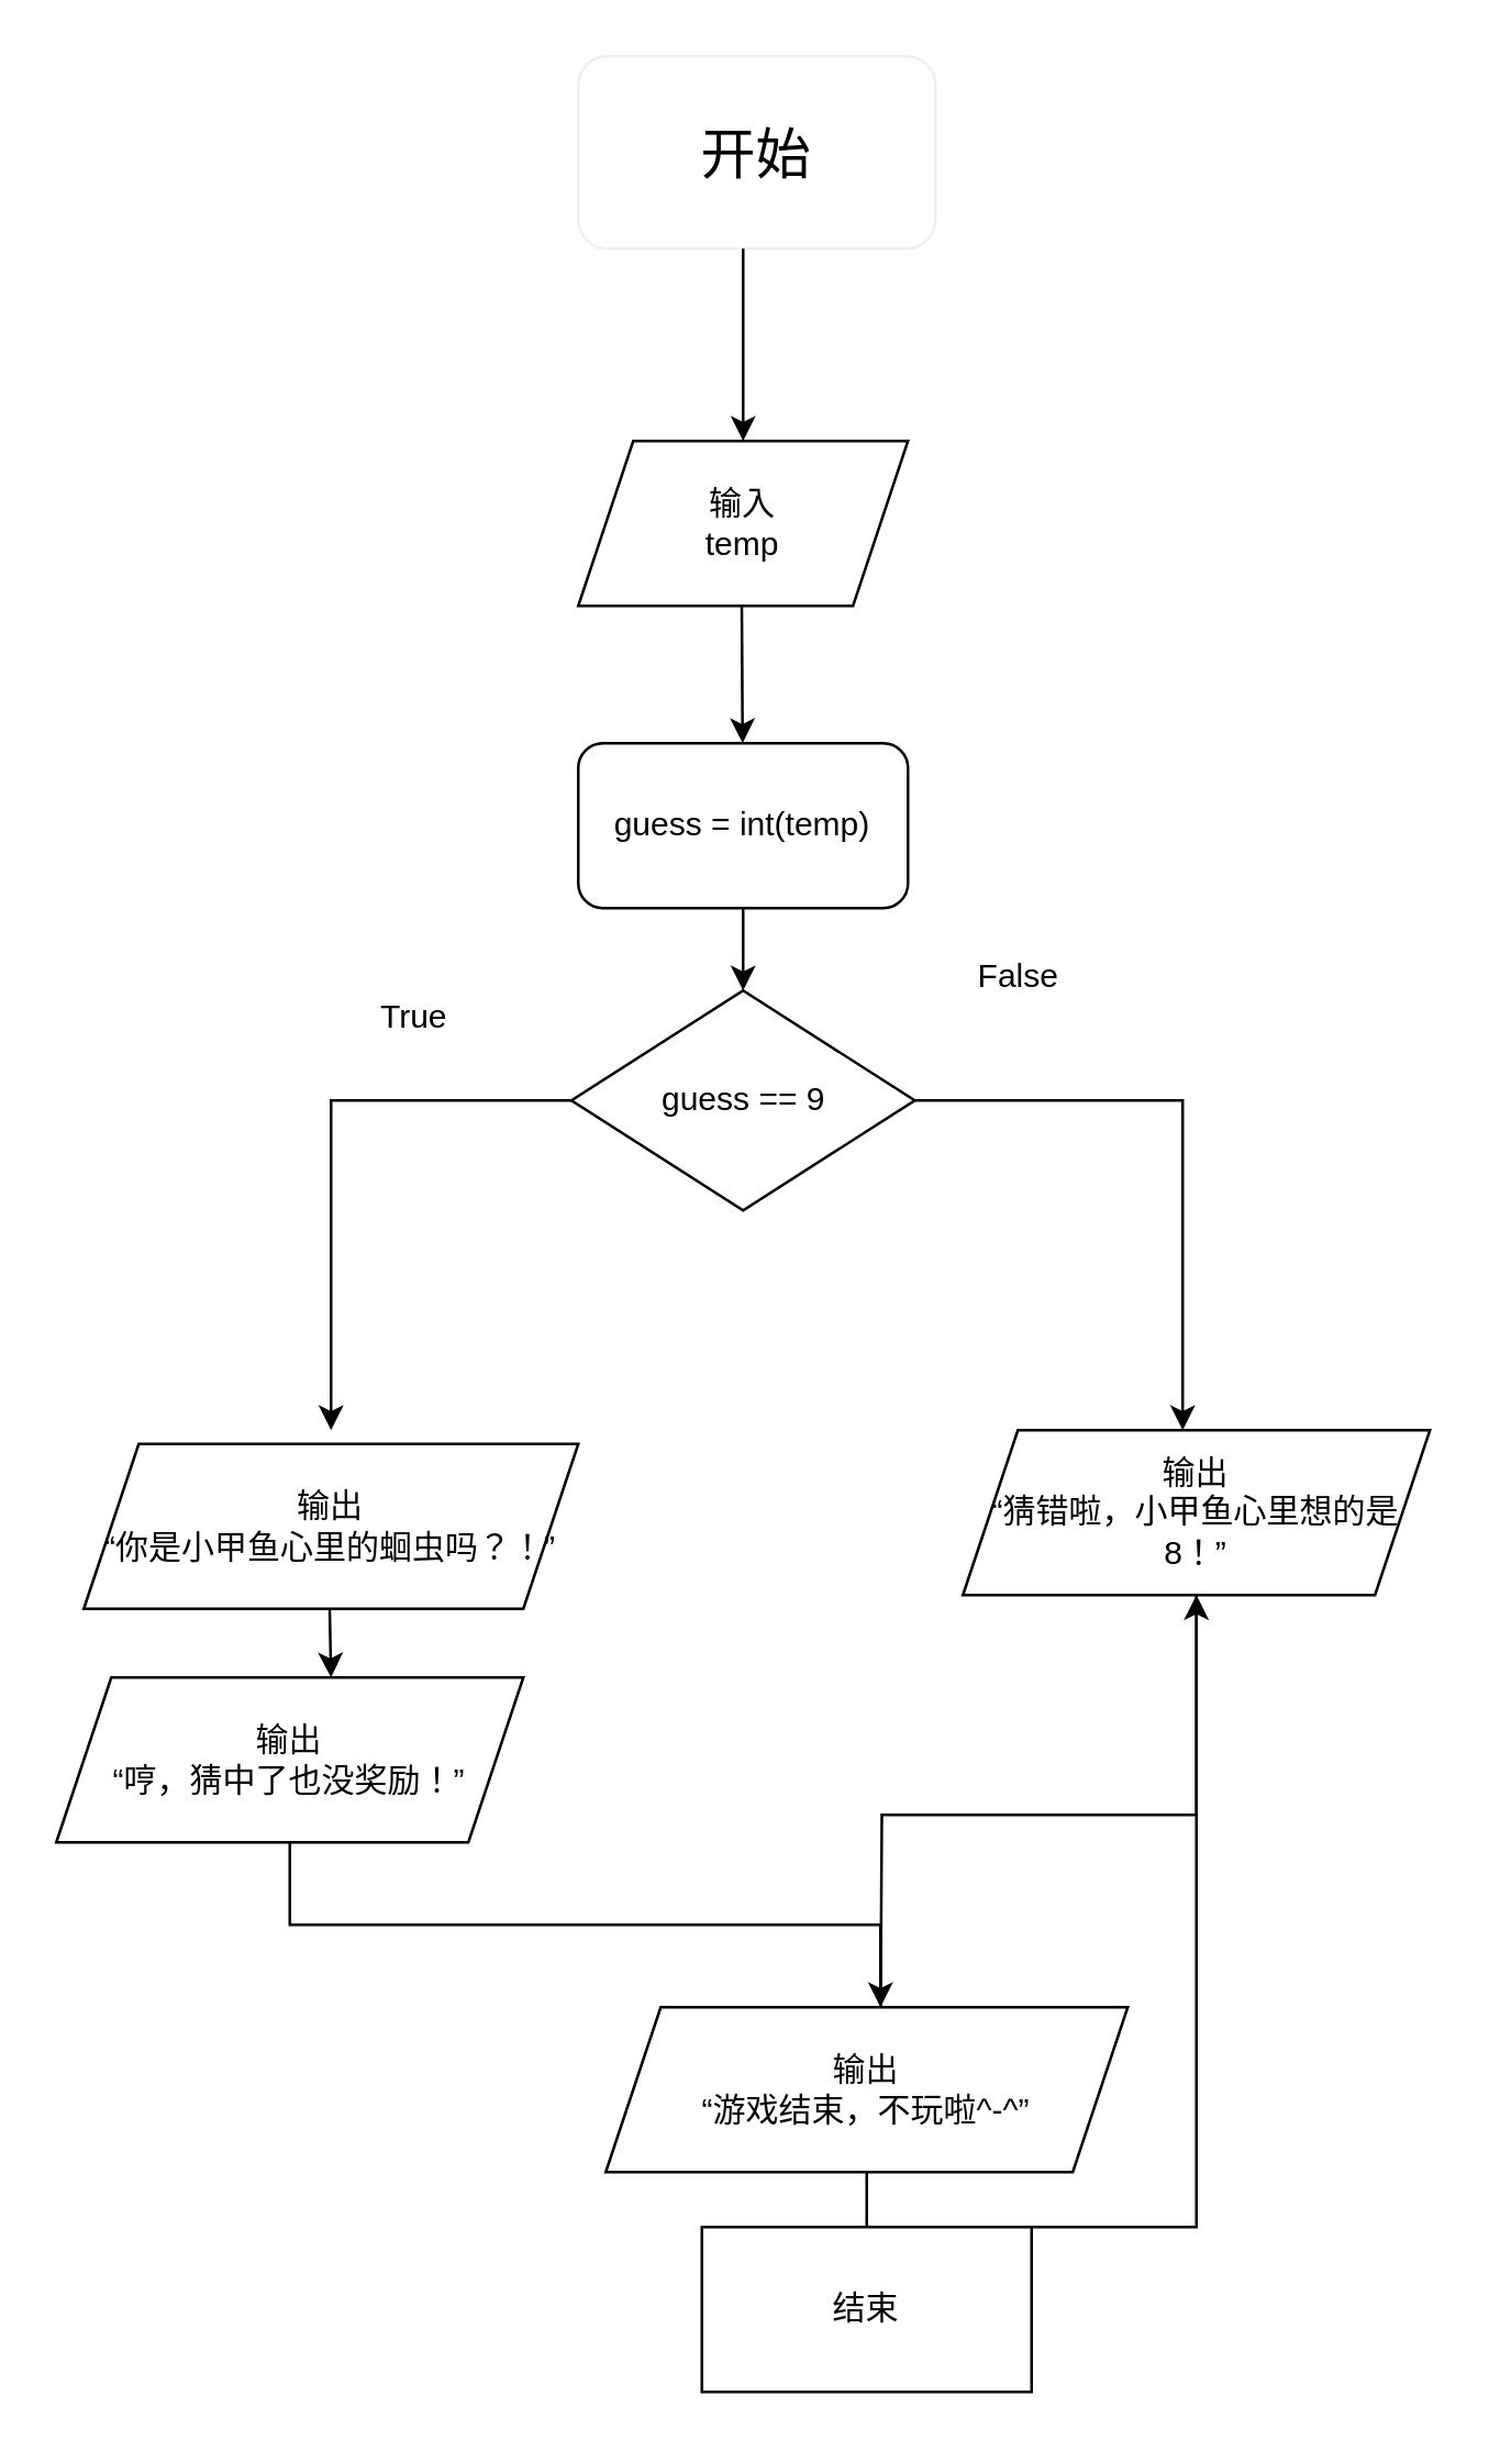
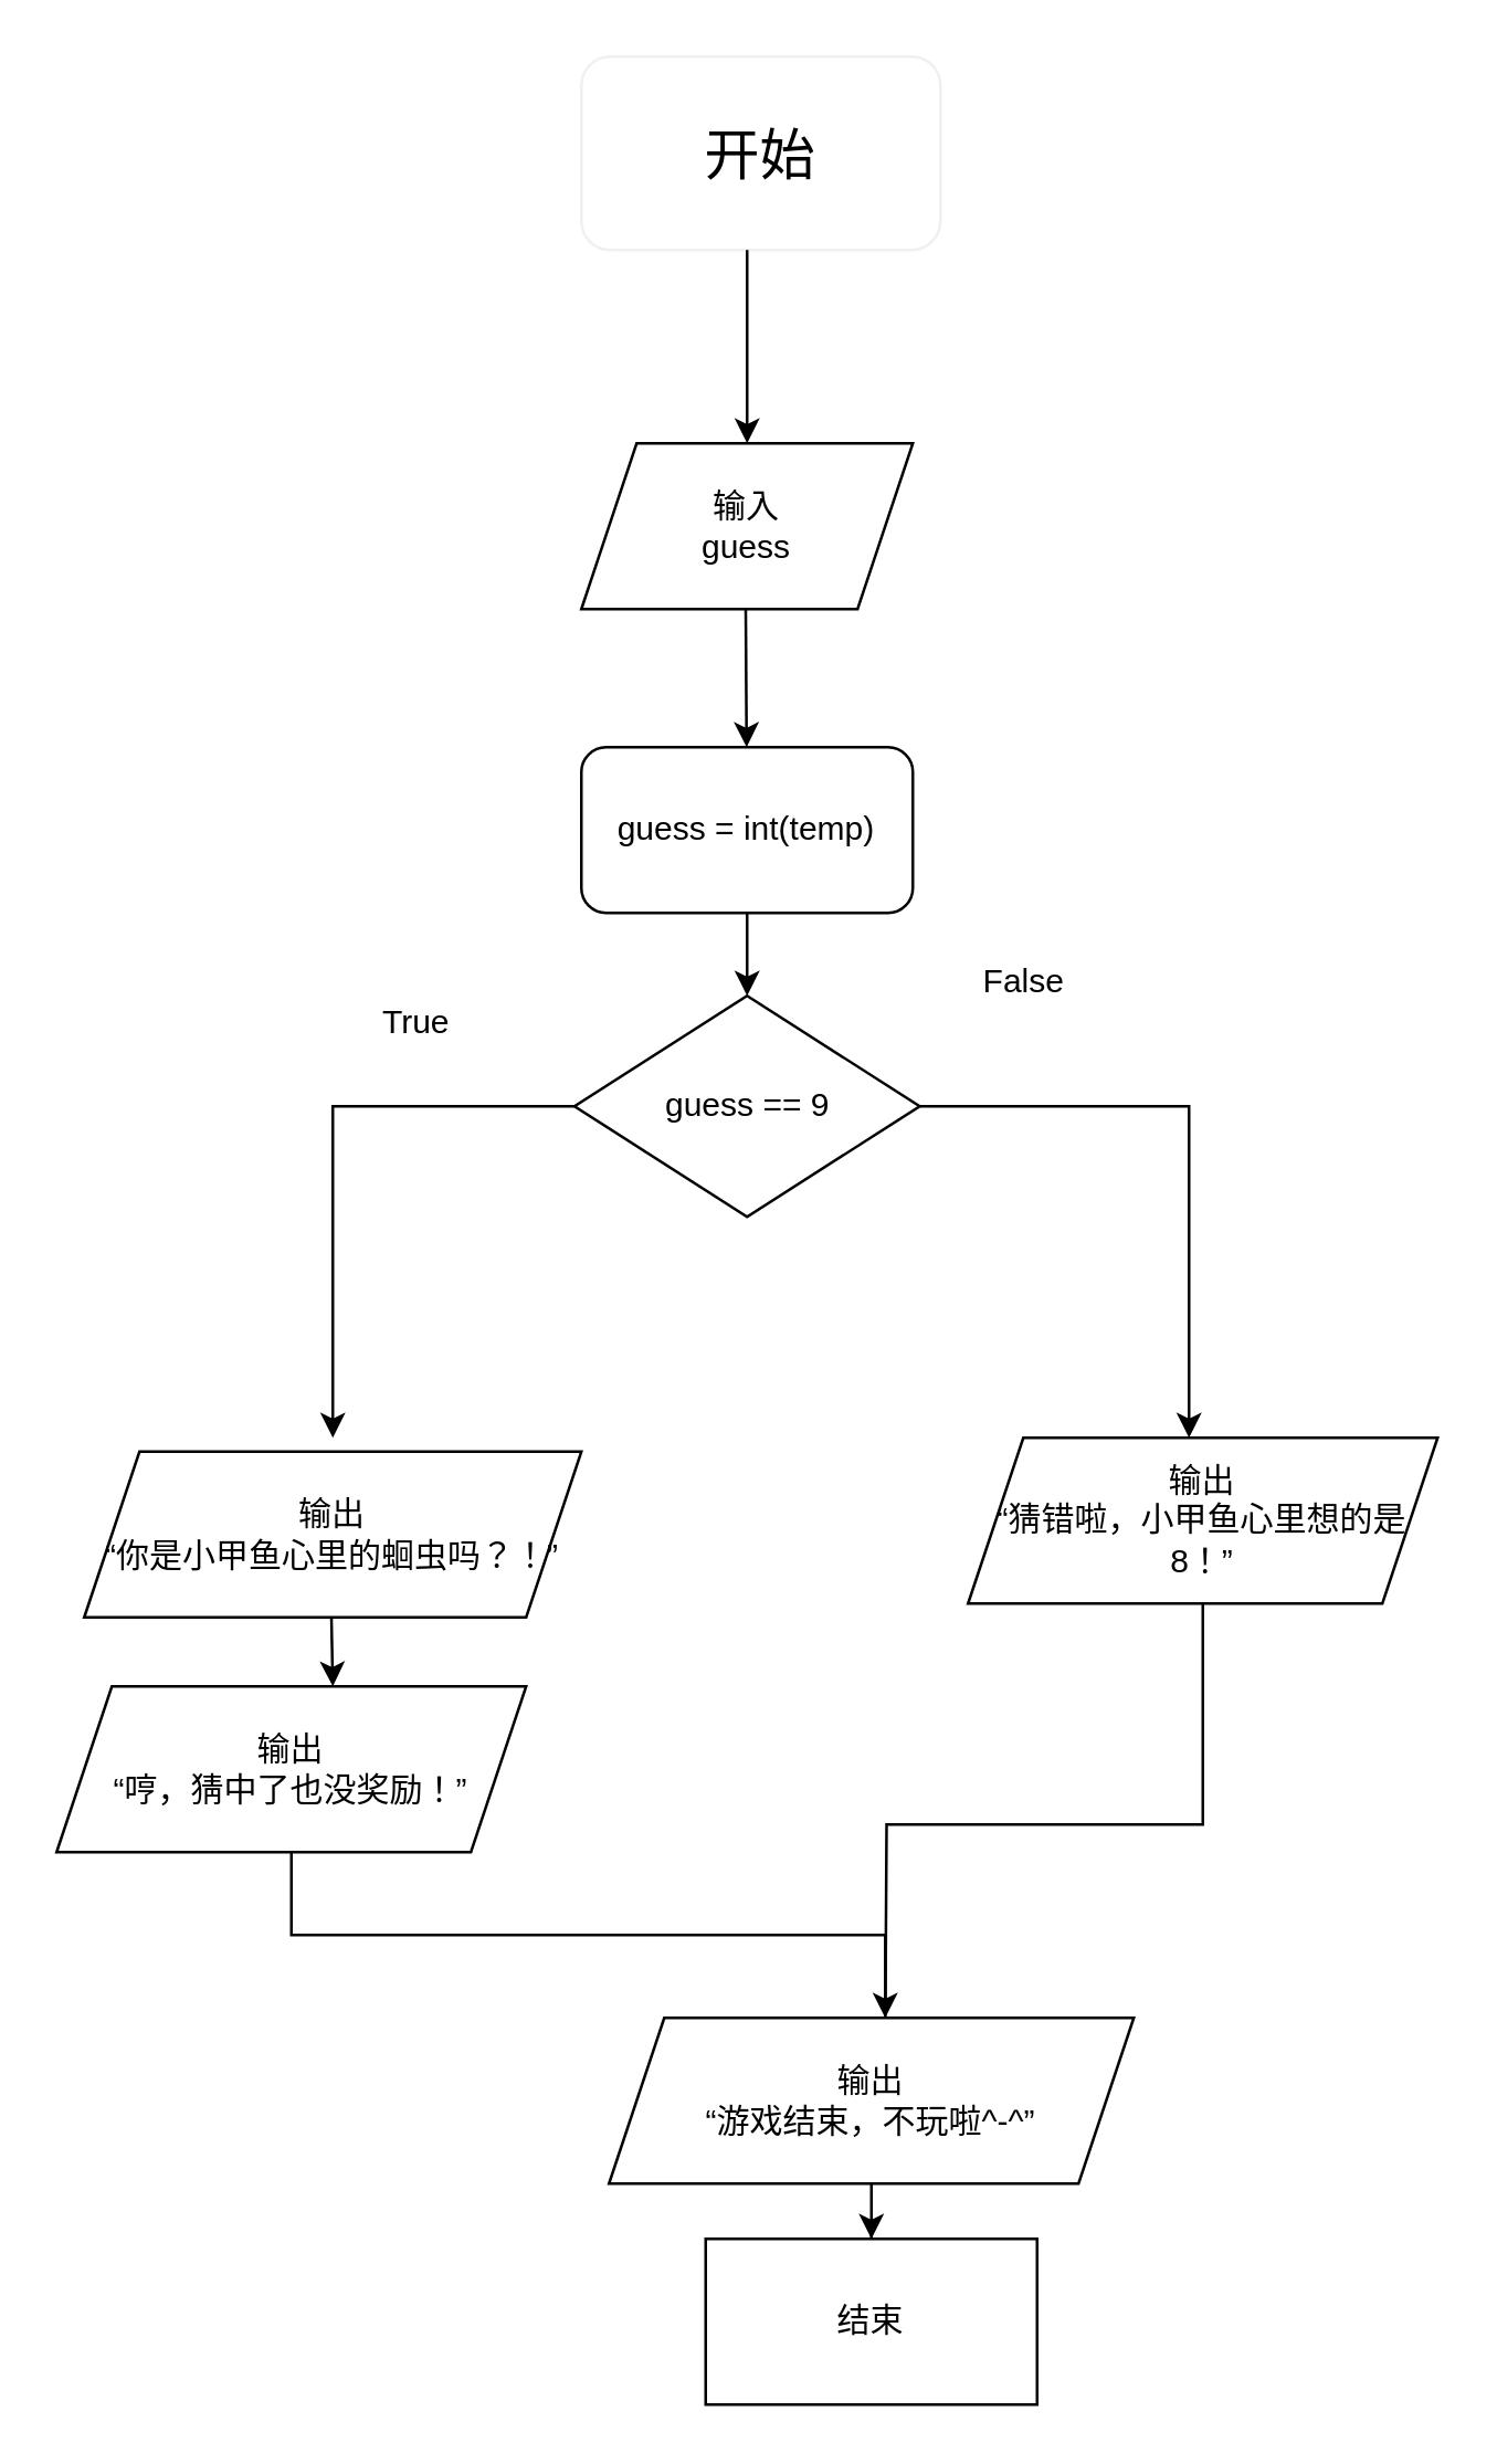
- <mxCell id="4" value="输入&lt;br&gt;temp" style="shape=parallelogram;perimeter=parallelogramPerimeter;whiteSpace=wrap;html=1;fixedSize=1;" vertex="1" parent="1"><mxGeometry x="210" y="160" width="120" height="60" as="geometry" /></mxCell>
+ <mxCell id="4" value="输入&lt;br&gt;guess" style="shape=parallelogram;perimeter=parallelogramPerimeter;whiteSpace=wrap;html=1;fixedSize=1;" vertex="1" parent="1"><mxGeometry x="210" y="160" width="120" height="60" as="geometry" /></mxCell>
- <mxCell id="19" style="edgeStyle=orthogonalEdgeStyle;rounded=0;orthogonalLoop=1;jettySize=auto;html=1;exitX=0.5;exitY=1;exitDx=0;exitDy=0;" edge="1" parent="1" source="20" target="15"><mxGeometry relative="1" as="geometry"><mxPoint x="315" y="820" as="targetPoint" /></mxGeometry></mxCell>
+ <mxCell id="19" style="edgeStyle=orthogonalEdgeStyle;rounded=0;orthogonalLoop=1;jettySize=auto;html=1;exitX=0.5;exitY=1;exitDx=0;exitDy=0;" edge="1" parent="1" source="20" target="21"><mxGeometry relative="1" as="geometry"><mxPoint x="315" y="820" as="targetPoint" /></mxGeometry></mxCell>
